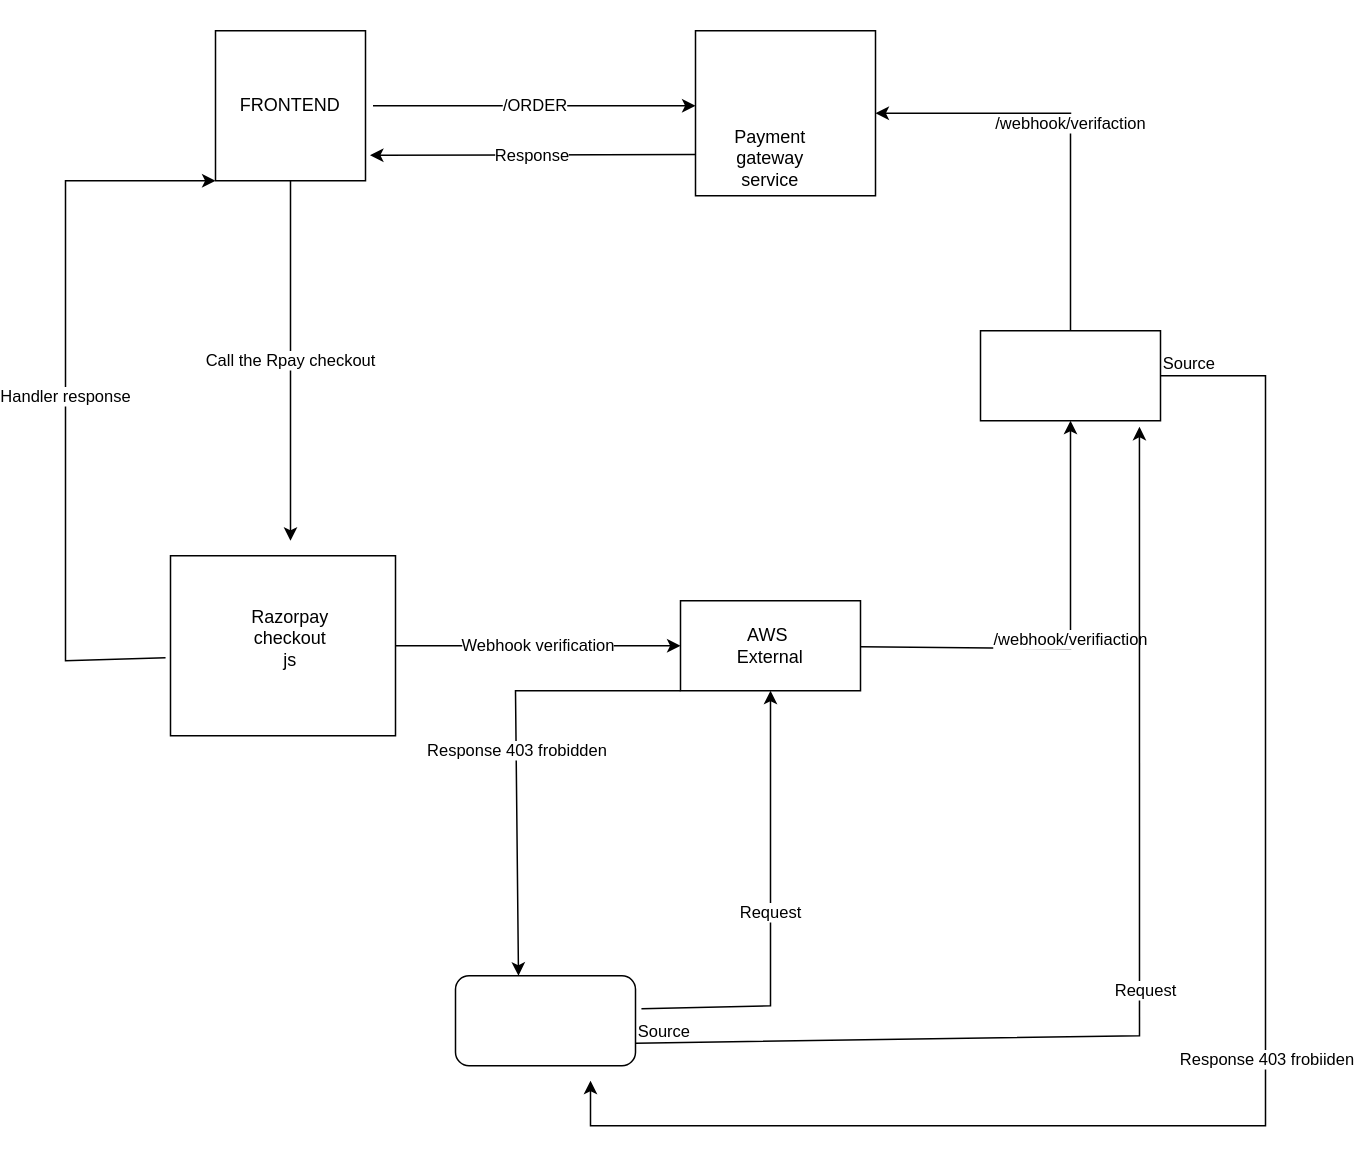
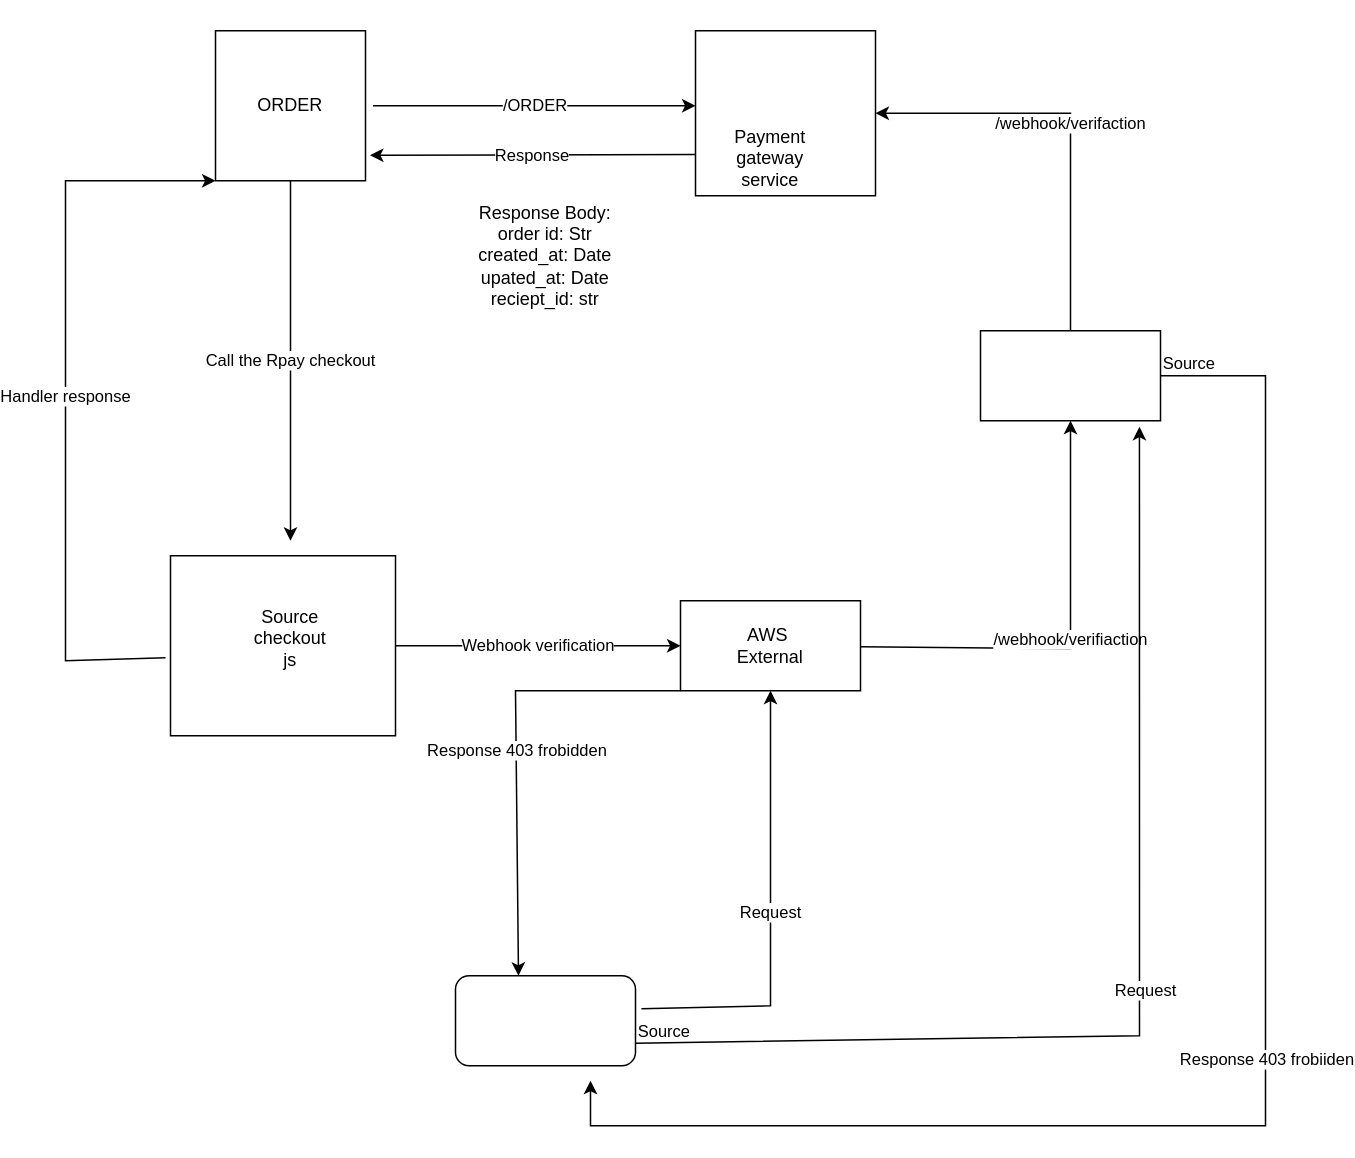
- <mxCell id="3" value="FRONTEND" style="text;html=1;align=center;verticalAlign=middle;whiteSpace=wrap;rounded=0;" vertex="1" parent="1"><mxGeometry x="115" y="50" width="110" height="40" as="geometry" /></mxCell>
+ <mxCell id="3" value="ORDER" style="text;html=1;align=center;verticalAlign=middle;whiteSpace=wrap;rounded=0;" vertex="1" parent="1"><mxGeometry x="115" y="50" width="110" height="40" as="geometry" /></mxCell>
+ <mxCell id="8" value="Response Body:&lt;div&gt;order id: Str&lt;/div&gt;&lt;div&gt;created_at: Date&lt;/div&gt;&lt;div&gt;upated_at: Date&lt;/div&gt;&lt;div&gt;reciept_id: str&lt;/div&gt;" style="text;html=1;align=center;verticalAlign=middle;whiteSpace=wrap;rounded=0;" vertex="1" parent="1"><mxGeometry x="270" y="120" width="140" height="100" as="geometry" /></mxCell>
- <mxCell id="11" value="Razorpay checkout js" style="text;html=1;align=center;verticalAlign=middle;whiteSpace=wrap;rounded=0;" vertex="1" parent="1"><mxGeometry x="140" y="410" width="60" height="30" as="geometry" /></mxCell>
+ <mxCell id="11" value="Source checkout js" style="text;html=1;align=center;verticalAlign=middle;whiteSpace=wrap;rounded=0;" vertex="1" parent="1"><mxGeometry x="140" y="410" width="60" height="30" as="geometry" /></mxCell>
